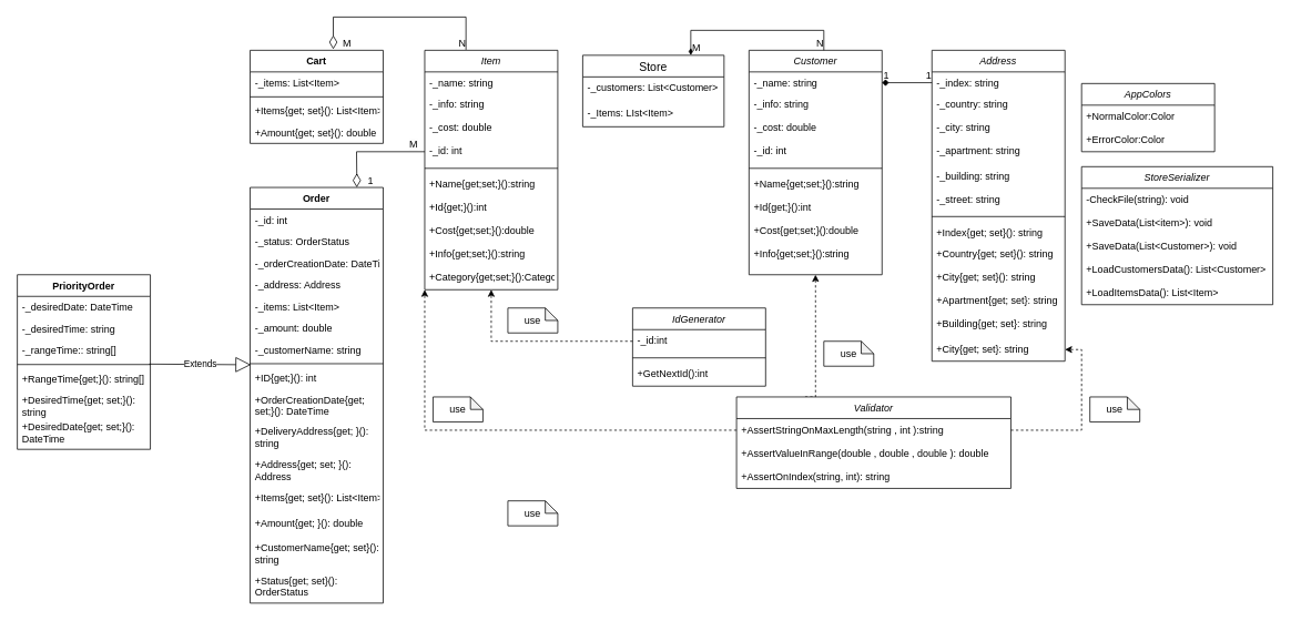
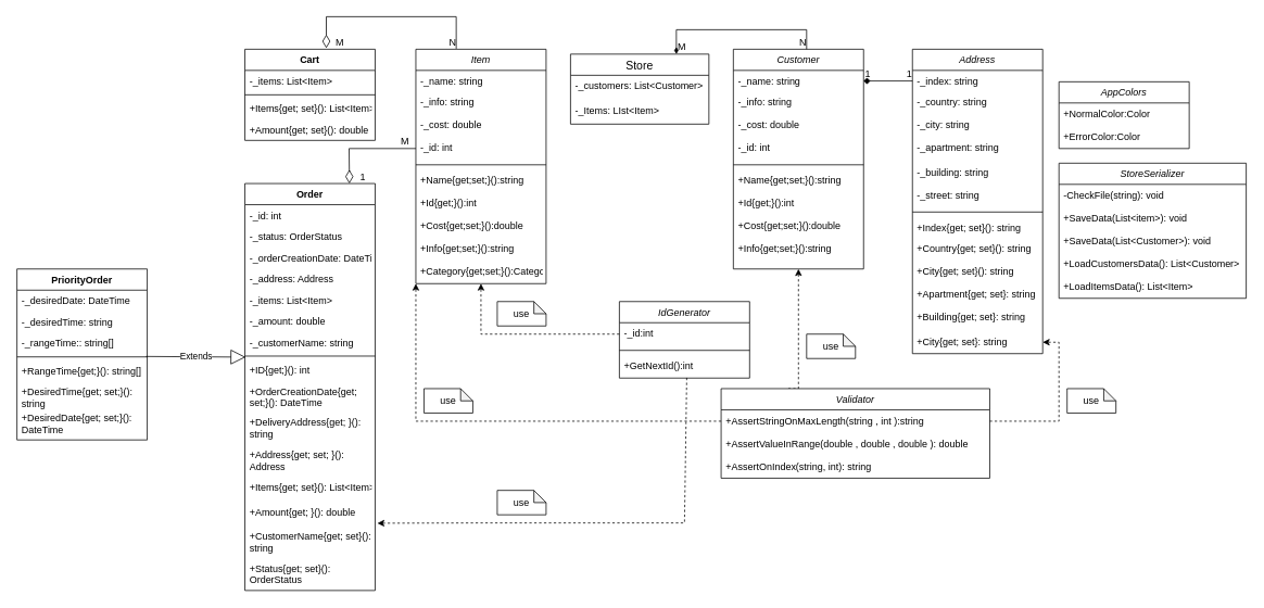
+ <mxCell id="103" value="" style="endArrow=classic;html=1;rounded=0;entryX=1.017;entryY=0.911;entryDx=0;entryDy=0;dashed=1;exitX=0.517;exitY=0.988;exitDx=0;exitDy=0;exitPerimeter=0;entryPerimeter=0;" edge="1" parent="1" source="19" target="91"><mxGeometry width="50" height="50" relative="1" as="geometry"><mxPoint x="830" y="620" as="sourcePoint" /><mxPoint x="590" y="580" as="targetPoint" /><Array as="points"><mxPoint x="840" y="642" /><mxPoint x="590" y="642" /></Array></mxGeometry></mxCell>
